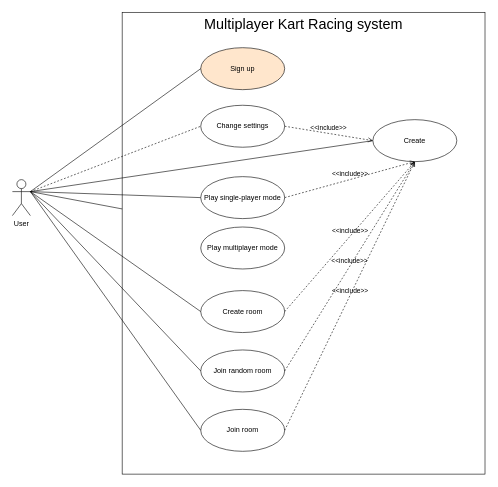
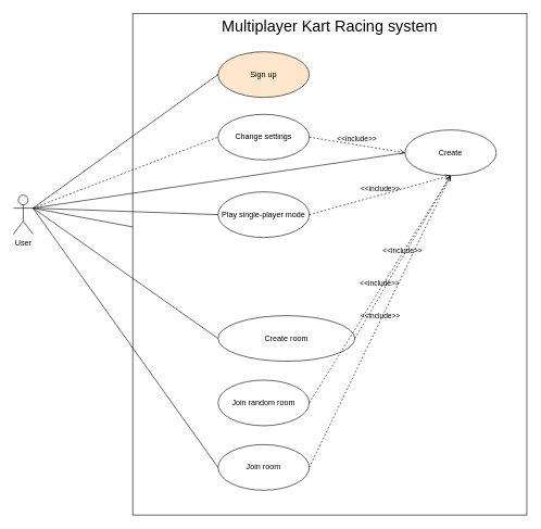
- <mxCell id="7" value="Play multiplayer mode" style="ellipse;whiteSpace=wrap;html=1;verticalAlign=middle;" parent="1" vertex="1"><mxGeometry x="334" y="378" width="140" height="70" as="geometry" /></mxCell>
- <mxCell id="23" value="" style="endArrow=none;html=1;entryX=0;entryY=0.5;entryDx=0;entryDy=0;exitX=1;exitY=0.333;exitDx=0;exitDy=0;exitPerimeter=0;" edge="1" parent="1" source="3" target="15"><mxGeometry width="50" height="50" relative="1" as="geometry"><mxPoint x="165" y="518" as="sourcePoint" /><mxPoint x="215" y="468" as="targetPoint" /></mxGeometry></mxCell>
- <mxCell id="14" value="Create room" style="ellipse;whiteSpace=wrap;html=1;" vertex="1" parent="1"><mxGeometry x="334" y="484" width="140" height="70" as="geometry" /></mxCell>
+ <mxCell id="14" value="Create room" style="ellipse;whiteSpace=wrap;html=1;" vertex="1" parent="1"><mxGeometry x="334" y="484" width="210" height="70" as="geometry" /></mxCell>
